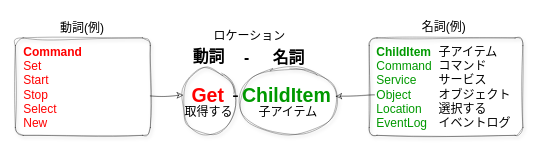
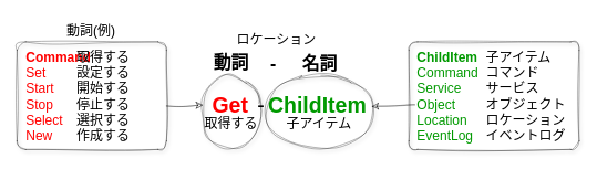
- <mxCell id="19" value="名詞(例)" style="text;html=1;align=center;verticalAlign=middle;whiteSpace=wrap;rounded=0;fontSize=16;" parent="2" vertex="1"><mxGeometry x="532" width="80" height="30" as="geometry" /></mxCell>
+ <mxCell id="13" value="取得する&lt;div&gt;設定する&lt;/div&gt;&lt;div&gt;開始する&lt;/div&gt;&lt;div&gt;停止する&lt;/div&gt;&lt;div&gt;選択する&lt;/div&gt;&lt;div&gt;作成&lt;span style=&quot;background-color: initial;&quot;&gt;する&lt;/span&gt;&lt;/div&gt;" style="text;html=1;align=left;verticalAlign=top;whiteSpace=wrap;rounded=0;fontSize=16;fontFamily=Helvetica;" parent="2" vertex="1"><mxGeometry x="70" y="32" width="110" height="120" as="geometry" /></mxCell>
- <mxCell id="15" value="子アイテム&lt;div&gt;コマンド&lt;br&gt;&lt;div&gt;サービス&lt;/div&gt;&lt;div&gt;オブジェクト&lt;/div&gt;&lt;div&gt;選択する&lt;/div&gt;&lt;div&gt;イベントログ&lt;/div&gt;&lt;/div&gt;" style="text;html=1;align=left;verticalAlign=top;whiteSpace=wrap;rounded=0;fontSize=16;fontFamily=Helvetica;" parent="2" vertex="1"><mxGeometry x="563" y="32" width="110" height="130" as="geometry" /></mxCell>
+ <mxCell id="15" value="子アイテム&lt;div&gt;コマンド&lt;br&gt;&lt;div&gt;サービス&lt;/div&gt;&lt;div&gt;オブジェクト&lt;/div&gt;&lt;div&gt;ロケーション&lt;/div&gt;&lt;div&gt;イベントログ&lt;/div&gt;&lt;/div&gt;" style="text;html=1;align=left;verticalAlign=top;whiteSpace=wrap;rounded=0;fontSize=16;fontFamily=Helvetica;" parent="2" vertex="1"><mxGeometry x="563" y="32" width="110" height="130" as="geometry" /></mxCell>
